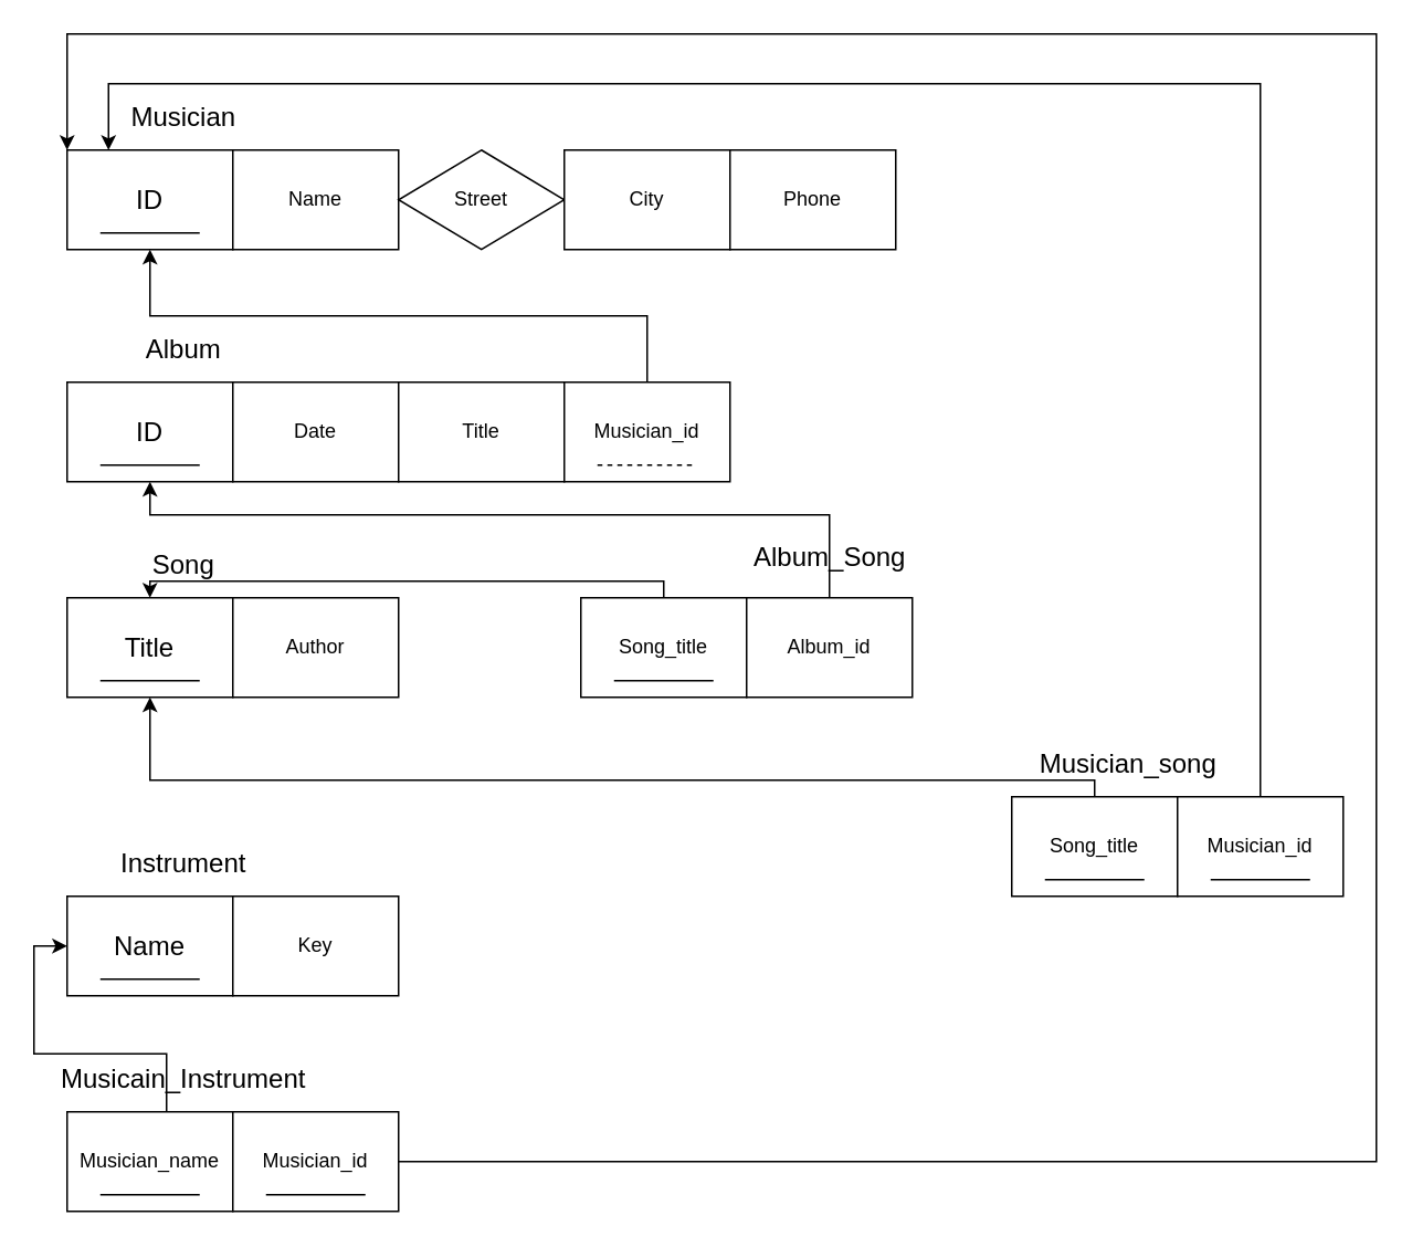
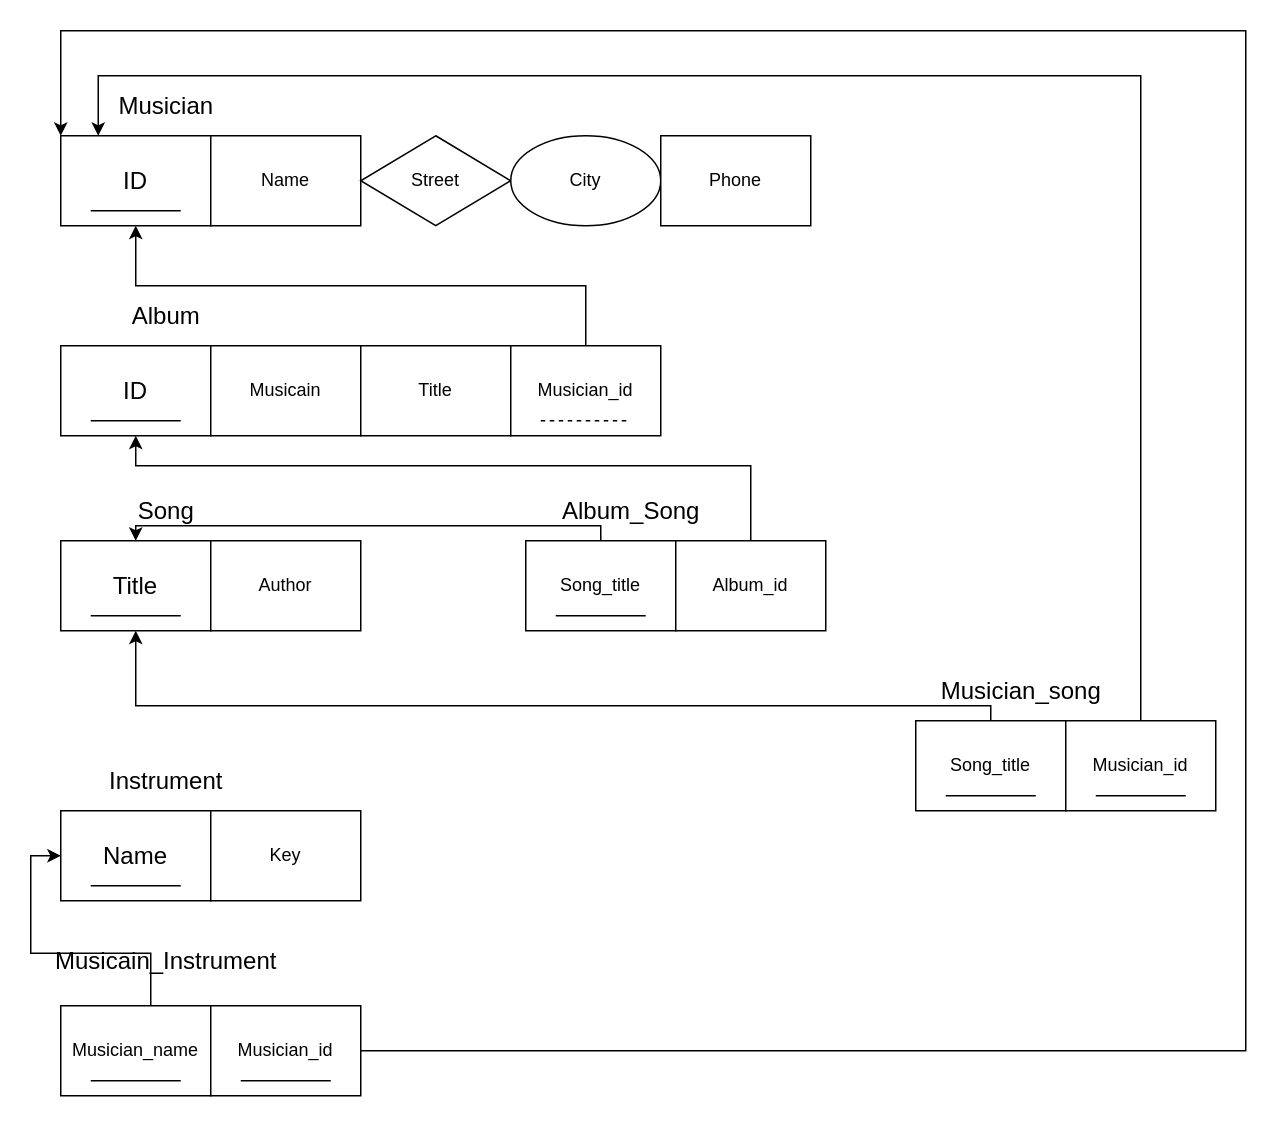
- <mxCell id="7" value="City" style="rounded=0;whiteSpace=wrap;html=1;" vertex="1" parent="1"><mxGeometry x="340" y="90" width="100" height="60" as="geometry" /></mxCell>
+ <mxCell id="7" value="City" style="ellipse;whiteSpace=wrap;html=1;" vertex="1" parent="1"><mxGeometry x="340" y="90" width="100" height="60" as="geometry" /></mxCell>
- <mxCell id="13" value="Date" style="rounded=0;whiteSpace=wrap;html=1;" vertex="1" parent="1"><mxGeometry x="140" y="230" width="100" height="60" as="geometry" /></mxCell>
+ <mxCell id="13" value="Musicain" style="rounded=0;whiteSpace=wrap;html=1;" vertex="1" parent="1"><mxGeometry x="140" y="230" width="100" height="60" as="geometry" /></mxCell>
- <mxCell id="30" value="&lt;font style=&quot;font-size: 16px&quot;&gt;Album_Song&lt;/font&gt;" style="text;html=1;resizable=0;autosize=1;align=center;verticalAlign=middle;points=[];fillColor=none;strokeColor=none;rounded=0;" vertex="1" parent="1"><mxGeometry x="445" y="325" width="110" height="20" as="geometry" /></mxCell>
+ <mxCell id="30" value="&lt;font style=&quot;font-size: 16px&quot;&gt;Album_Song&lt;/font&gt;" style="text;html=1;resizable=0;autosize=1;align=center;verticalAlign=middle;points=[];fillColor=none;strokeColor=none;rounded=0;" vertex="1" parent="1"><mxGeometry x="365" y="330" width="110" height="20" as="geometry" /></mxCell>
- <mxCell id="50" value="&lt;font style=&quot;font-size: 16px&quot;&gt;Musicain_Instrument&lt;/font&gt;" style="text;html=1;resizable=0;autosize=1;align=center;verticalAlign=middle;points=[];fillColor=none;strokeColor=none;rounded=0;" vertex="1" parent="1"><mxGeometry x="30" y="640" width="160" height="20" as="geometry" /></mxCell>
+ <mxCell id="50" value="&lt;font style=&quot;font-size: 16px&quot;&gt;Musicain_Instrument&lt;/font&gt;" style="text;html=1;resizable=0;autosize=1;align=center;verticalAlign=middle;points=[];fillColor=none;strokeColor=none;rounded=0;" vertex="1" parent="1"><mxGeometry x="30" y="630" width="160" height="20" as="geometry" /></mxCell>
